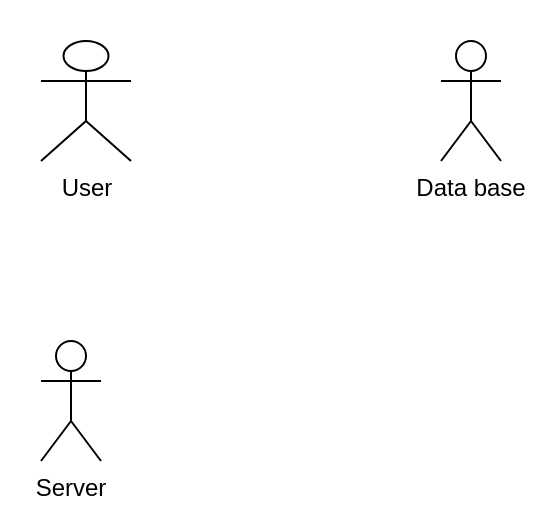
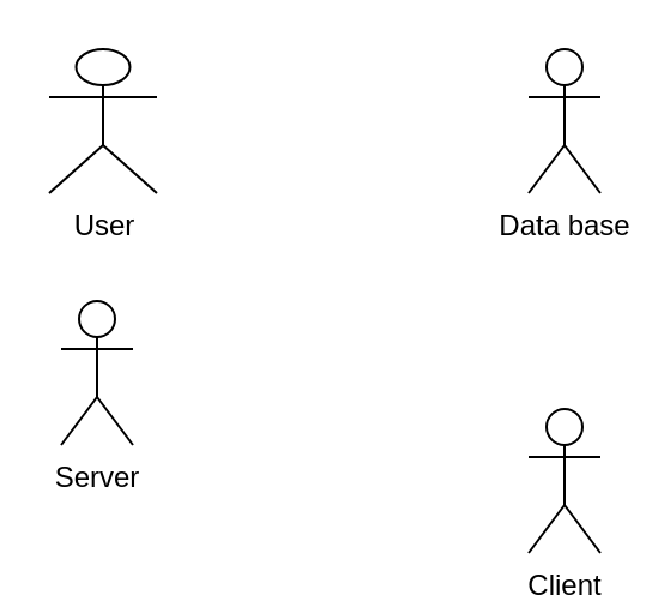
- <mxCell id="4" value="Server" style="shape=umlActor;verticalLabelPosition=bottom;verticalAlign=top;html=1;" vertex="1" parent="1"><mxGeometry x="20" y="170" width="30" height="60" as="geometry" /></mxCell>
+ <mxCell id="4" value="Server" style="shape=umlActor;verticalLabelPosition=bottom;verticalAlign=top;html=1;" vertex="1" parent="1"><mxGeometry x="25" y="125" width="30" height="60" as="geometry" /></mxCell>
+ <mxCell id="5" value="Client" style="shape=umlActor;verticalLabelPosition=bottom;verticalAlign=top;html=1;" vertex="1" parent="1"><mxGeometry x="220" y="170" width="30" height="60" as="geometry" /></mxCell>
